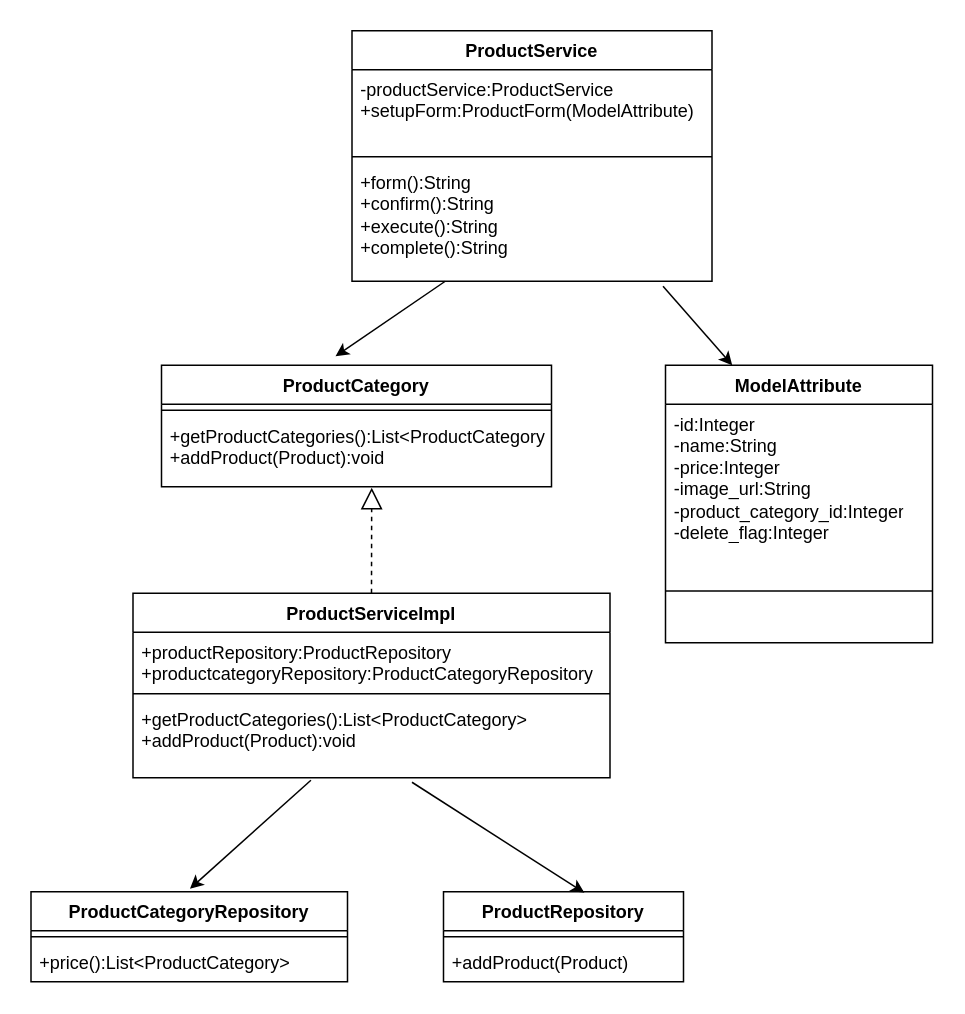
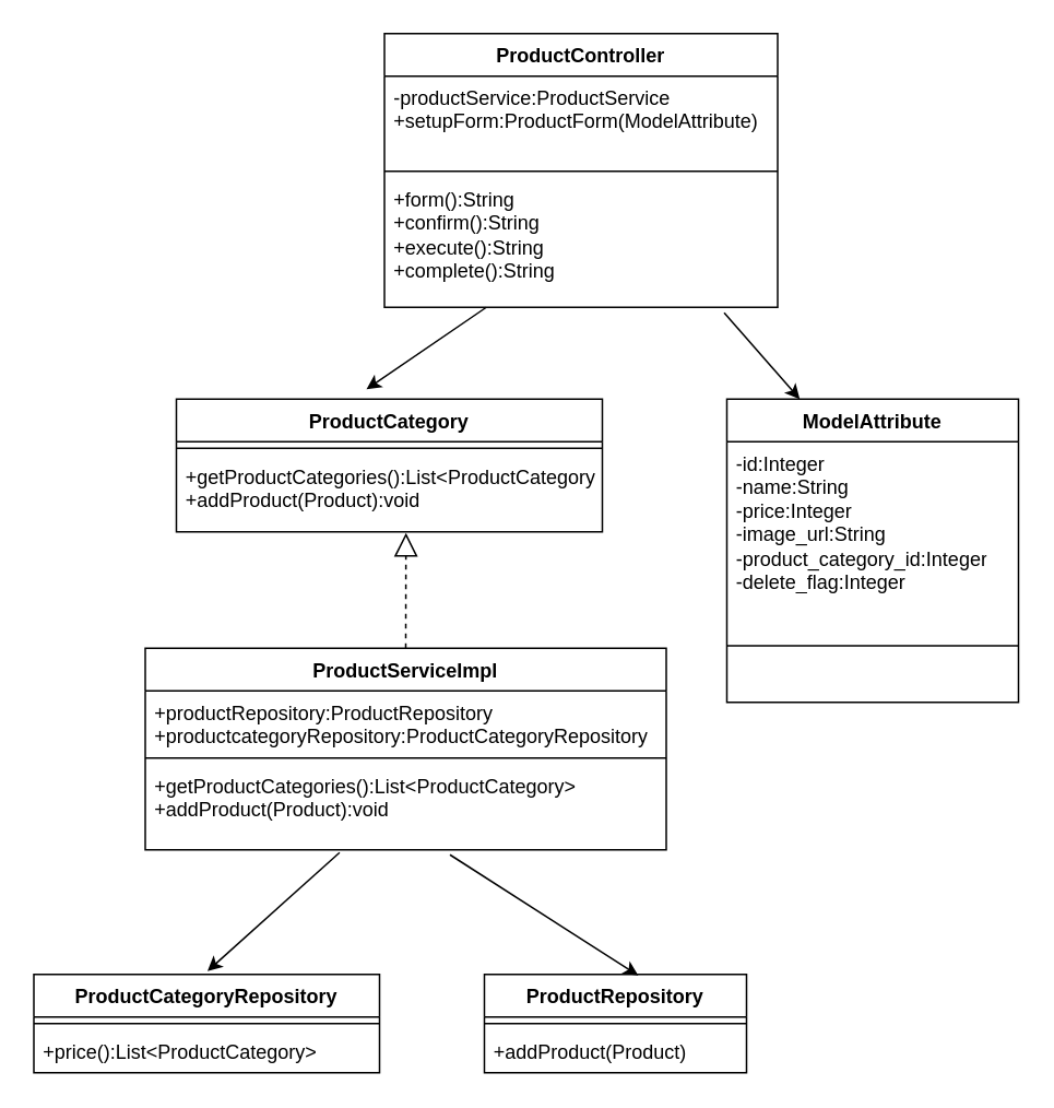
- <mxCell id="8" value="ProductService" style="swimlane;fontStyle=1;align=center;verticalAlign=top;childLayout=stackLayout;horizontal=1;startSize=26;horizontalStack=0;resizeParent=1;resizeParentMax=0;resizeLast=0;collapsible=1;marginBottom=0;whiteSpace=wrap;html=1;" parent="1" vertex="1"><mxGeometry x="234" y="20" width="240" height="167" as="geometry" /></mxCell>
+ <mxCell id="8" value="ProductController" style="swimlane;fontStyle=1;align=center;verticalAlign=top;childLayout=stackLayout;horizontal=1;startSize=26;horizontalStack=0;resizeParent=1;resizeParentMax=0;resizeLast=0;collapsible=1;marginBottom=0;whiteSpace=wrap;html=1;" parent="1" vertex="1"><mxGeometry x="234" y="20" width="240" height="167" as="geometry" /></mxCell>
